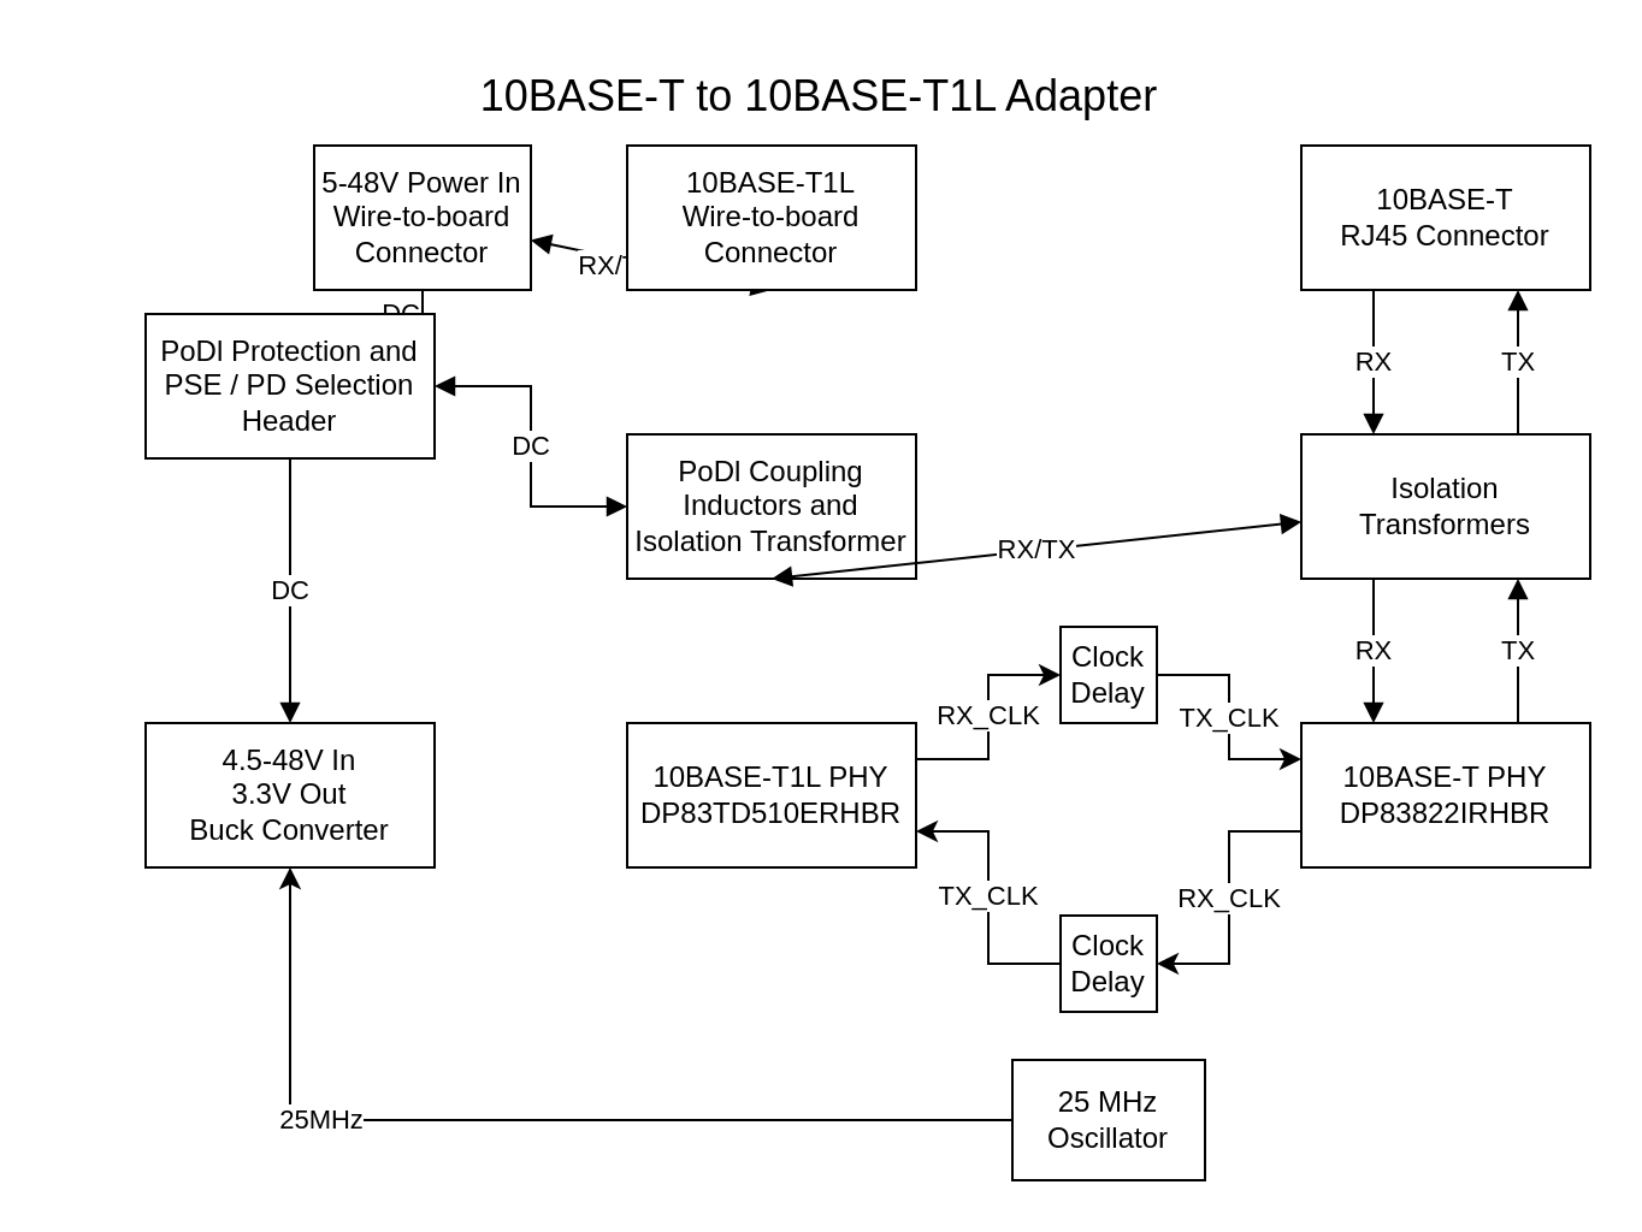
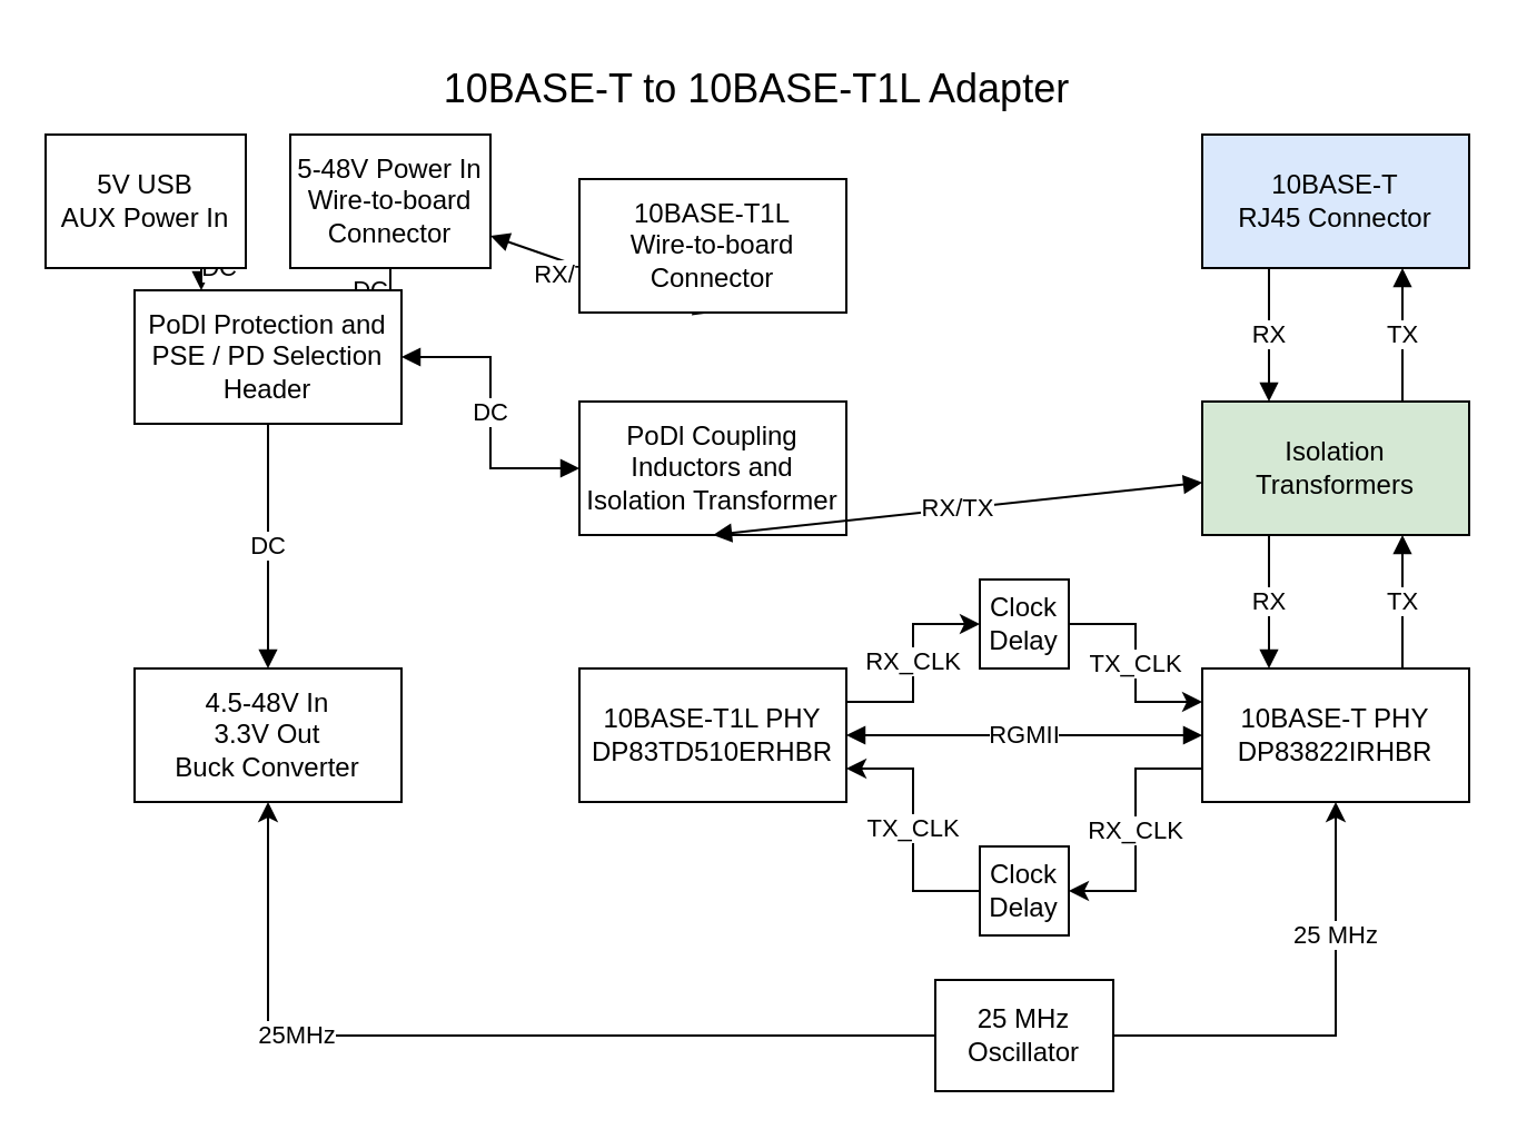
+ <mxCell id="24" value="&lt;div&gt;5V USB &lt;br&gt;AUX Power In&lt;br&gt;&lt;/div&gt;" style="rounded=0;whiteSpace=wrap;html=1;" vertex="1" parent="1"><mxGeometry y="60" width="90" height="60" as="geometry" x="20" /></mxCell>
- <mxCell id="5" value="10BASE-T1L &lt;br&gt;Wire-to-board Connector" style="rounded=0;whiteSpace=wrap;html=1;" vertex="1" parent="1"><mxGeometry x="260" y="60" width="120" height="60" as="geometry" /></mxCell>
+ <mxCell id="5" value="10BASE-T1L &lt;br&gt;Wire-to-board Connector" style="rounded=0;whiteSpace=wrap;html=1;" vertex="1" parent="1"><mxGeometry x="260" y="80" width="120" height="60" as="geometry" /></mxCell>
- <mxCell id="6" value="10BASE-T&lt;br&gt;RJ45 Connector" style="rounded=0;whiteSpace=wrap;html=1;" vertex="1" parent="1"><mxGeometry x="540" y="60" width="120" height="60" as="geometry" /></mxCell>
+ <mxCell id="6" value="10BASE-T&lt;br&gt;RJ45 Connector" style="rounded=0;whiteSpace=wrap;html=1;fillColor=#dae8fc;" vertex="1" parent="1"><mxGeometry x="540" y="60" width="120" height="60" as="geometry" /></mxCell>
+ <mxCell id="23" value="DC" style="edgeStyle=orthogonalEdgeStyle;rounded=0;orthogonalLoop=1;jettySize=auto;html=1;exitX=0.5;exitY=1;exitDx=0;exitDy=0;entryX=0.25;entryY=0;entryDx=0;entryDy=0;endArrow=block;endFill=1;" edge="1" parent="1" source="24" target="27"><mxGeometry x="0.294" y="-10" relative="1" as="geometry"><mxPoint x="10" y="-10" as="offset" /></mxGeometry></mxCell>
- <mxCell id="8" value="Isolation &lt;br&gt;Transformers" style="rounded=0;whiteSpace=wrap;html=1;" vertex="1" parent="1"><mxGeometry x="540" y="180" width="120" height="60" as="geometry" /></mxCell>
+ <mxCell id="8" value="Isolation &lt;br&gt;Transformers" style="rounded=0;whiteSpace=wrap;html=1;fillColor=#d5e8d4;" vertex="1" parent="1"><mxGeometry x="540" y="180" width="120" height="60" as="geometry" /></mxCell>
+ <mxCell id="12" value="RGMII" style="edgeStyle=none;rounded=0;orthogonalLoop=1;jettySize=auto;html=1;exitX=1;exitY=0.5;exitDx=0;exitDy=0;entryX=0;entryY=0.5;entryDx=0;entryDy=0;endArrow=block;endFill=1;startArrow=block;startFill=1;" edge="1" parent="1" source="13" target="10"><mxGeometry relative="1" as="geometry" /></mxCell>
+ <mxCell id="30" value="25 MHz" style="edgeStyle=orthogonalEdgeStyle;rounded=0;orthogonalLoop=1;jettySize=auto;html=1;exitX=1;exitY=0.5;exitDx=0;exitDy=0;entryX=0.5;entryY=1;entryDx=0;entryDy=0;" edge="1" parent="1" source="31" target="10"><mxGeometry x="0.415" relative="1" as="geometry"><mxPoint as="offset" /></mxGeometry></mxCell>
